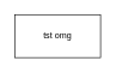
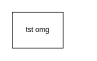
- <mxCell id="2" value="tst omg" style="rounded=0;whiteSpace=wrap;html=1;" vertex="1" parent="1"><mxGeometry x="20" y="20" width="120" height="60" as="geometry" /></mxCell>
+ <mxCell id="2" value="tst omg" style="rounded=0;whiteSpace=wrap;html=1;" vertex="1" parent="1"><mxGeometry x="20" y="20" width="85" height="60" as="geometry" /></mxCell>
